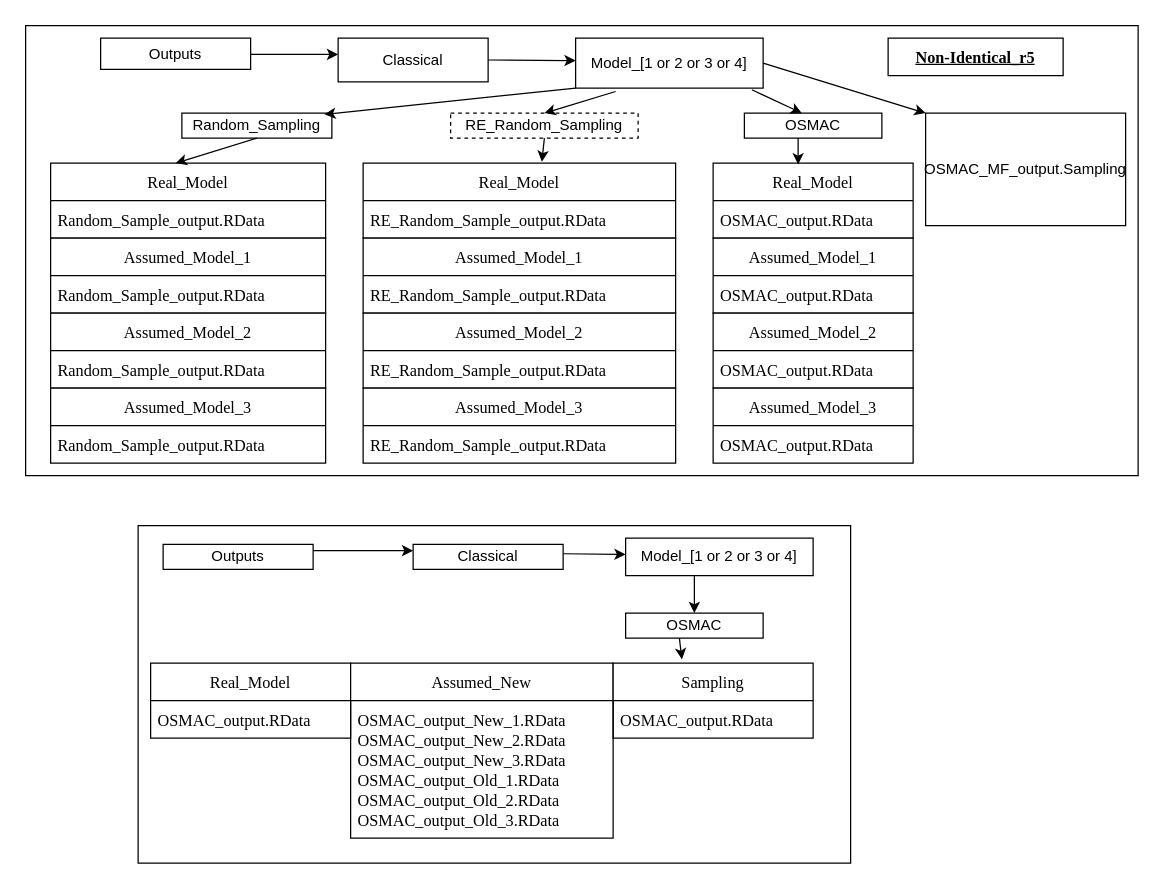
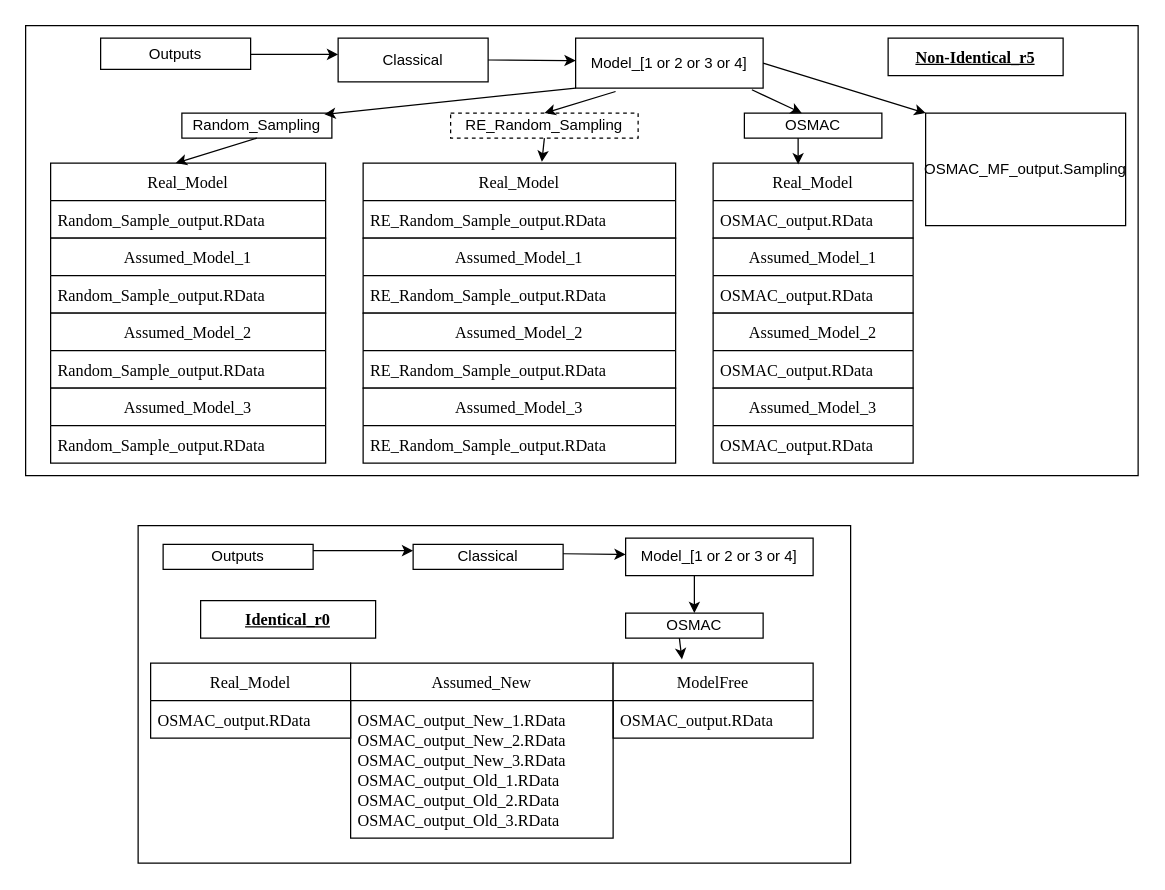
+ <mxCell id="52" value="&lt;b&gt;&lt;u&gt;Identical_r0&lt;/u&gt;&lt;/b&gt;" style="rounded=0;whiteSpace=wrap;html=1;fontFamily=Verdana;fontSize=13;fontColor=#000000;" parent="1" vertex="1"><mxGeometry x="160" y="480" width="140" height="30" as="geometry" /></mxCell>
- <mxCell id="57" value="Sampling" style="swimlane;fontStyle=0;childLayout=stackLayout;horizontal=1;startSize=30;horizontalStack=0;resizeParent=1;resizeParentMax=0;resizeLast=0;collapsible=1;marginBottom=0;fontFamily=Verdana;fontSize=13;fontColor=#000000;" parent="1" vertex="1"><mxGeometry x="490" y="530" width="160" height="60" as="geometry" /></mxCell>
+ <mxCell id="57" value="ModelFree" style="swimlane;fontStyle=0;childLayout=stackLayout;horizontal=1;startSize=30;horizontalStack=0;resizeParent=1;resizeParentMax=0;resizeLast=0;collapsible=1;marginBottom=0;fontFamily=Verdana;fontSize=13;fontColor=#000000;" parent="1" vertex="1"><mxGeometry x="490" y="530" width="160" height="60" as="geometry" /></mxCell>
